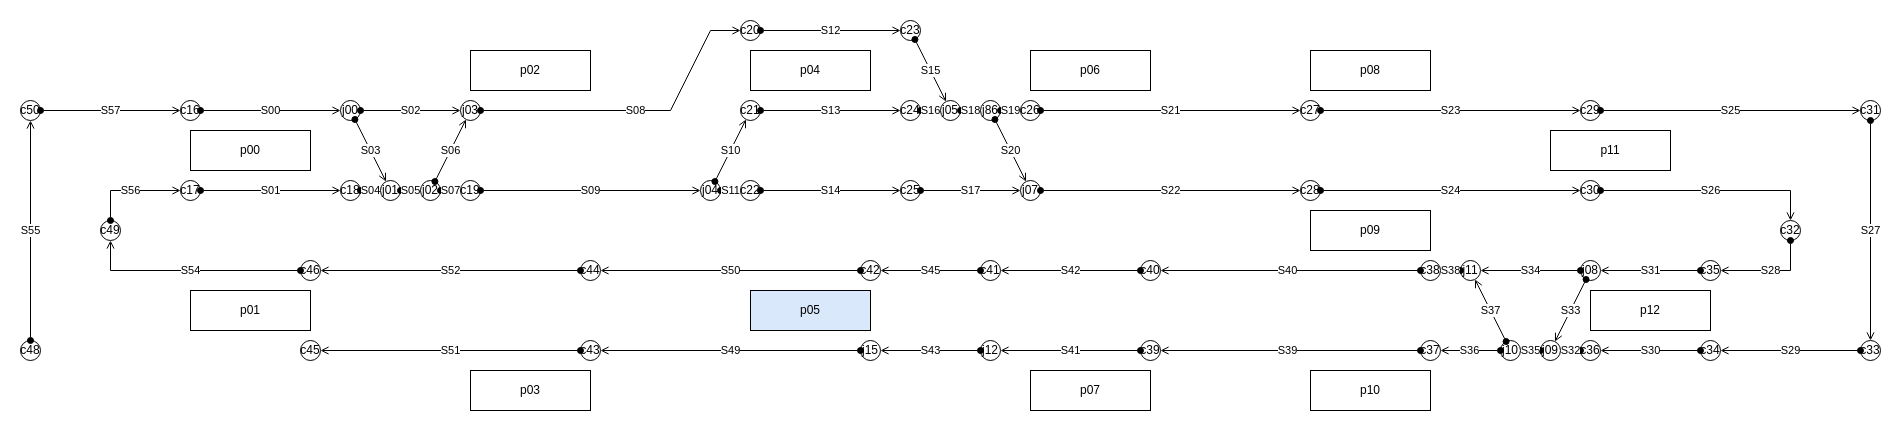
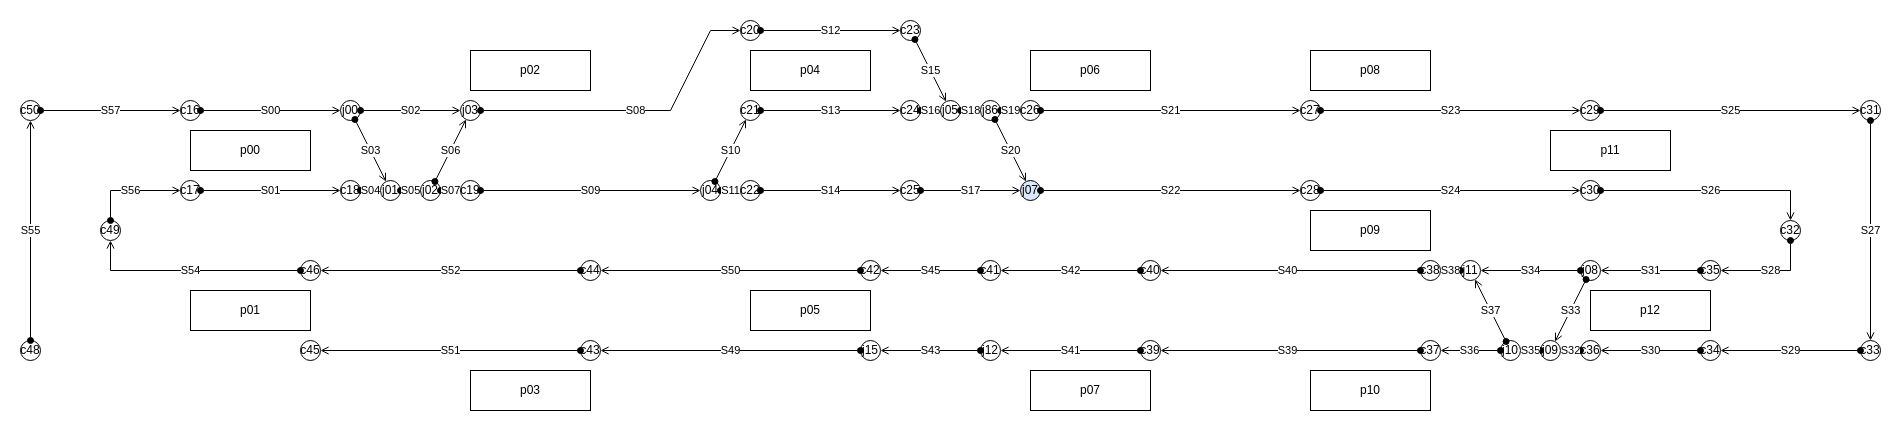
- <mxCell id="24" value="j07" style="ellipse;whiteSpace=wrap;html=1;aspect=fixed;" parent="1" vertex="1"><mxGeometry x="1020" y="180" width="20" height="20" as="geometry" /></mxCell>
+ <mxCell id="24" value="j07" style="ellipse;whiteSpace=wrap;html=1;aspect=fixed;fillColor=#dae8fc;" parent="1" vertex="1"><mxGeometry x="1020" y="180" width="20" height="20" as="geometry" /></mxCell>
- <mxCell id="14" value="p05" style="rounded=0;whiteSpace=wrap;html=1;fillColor=#dae8fc;" parent="1" vertex="1"><mxGeometry x="750" y="290" width="120" height="40" as="geometry" /></mxCell>
+ <mxCell id="14" value="p05" style="rounded=0;whiteSpace=wrap;html=1;" parent="1" vertex="1"><mxGeometry x="750" y="290" width="120" height="40" as="geometry" /></mxCell>
